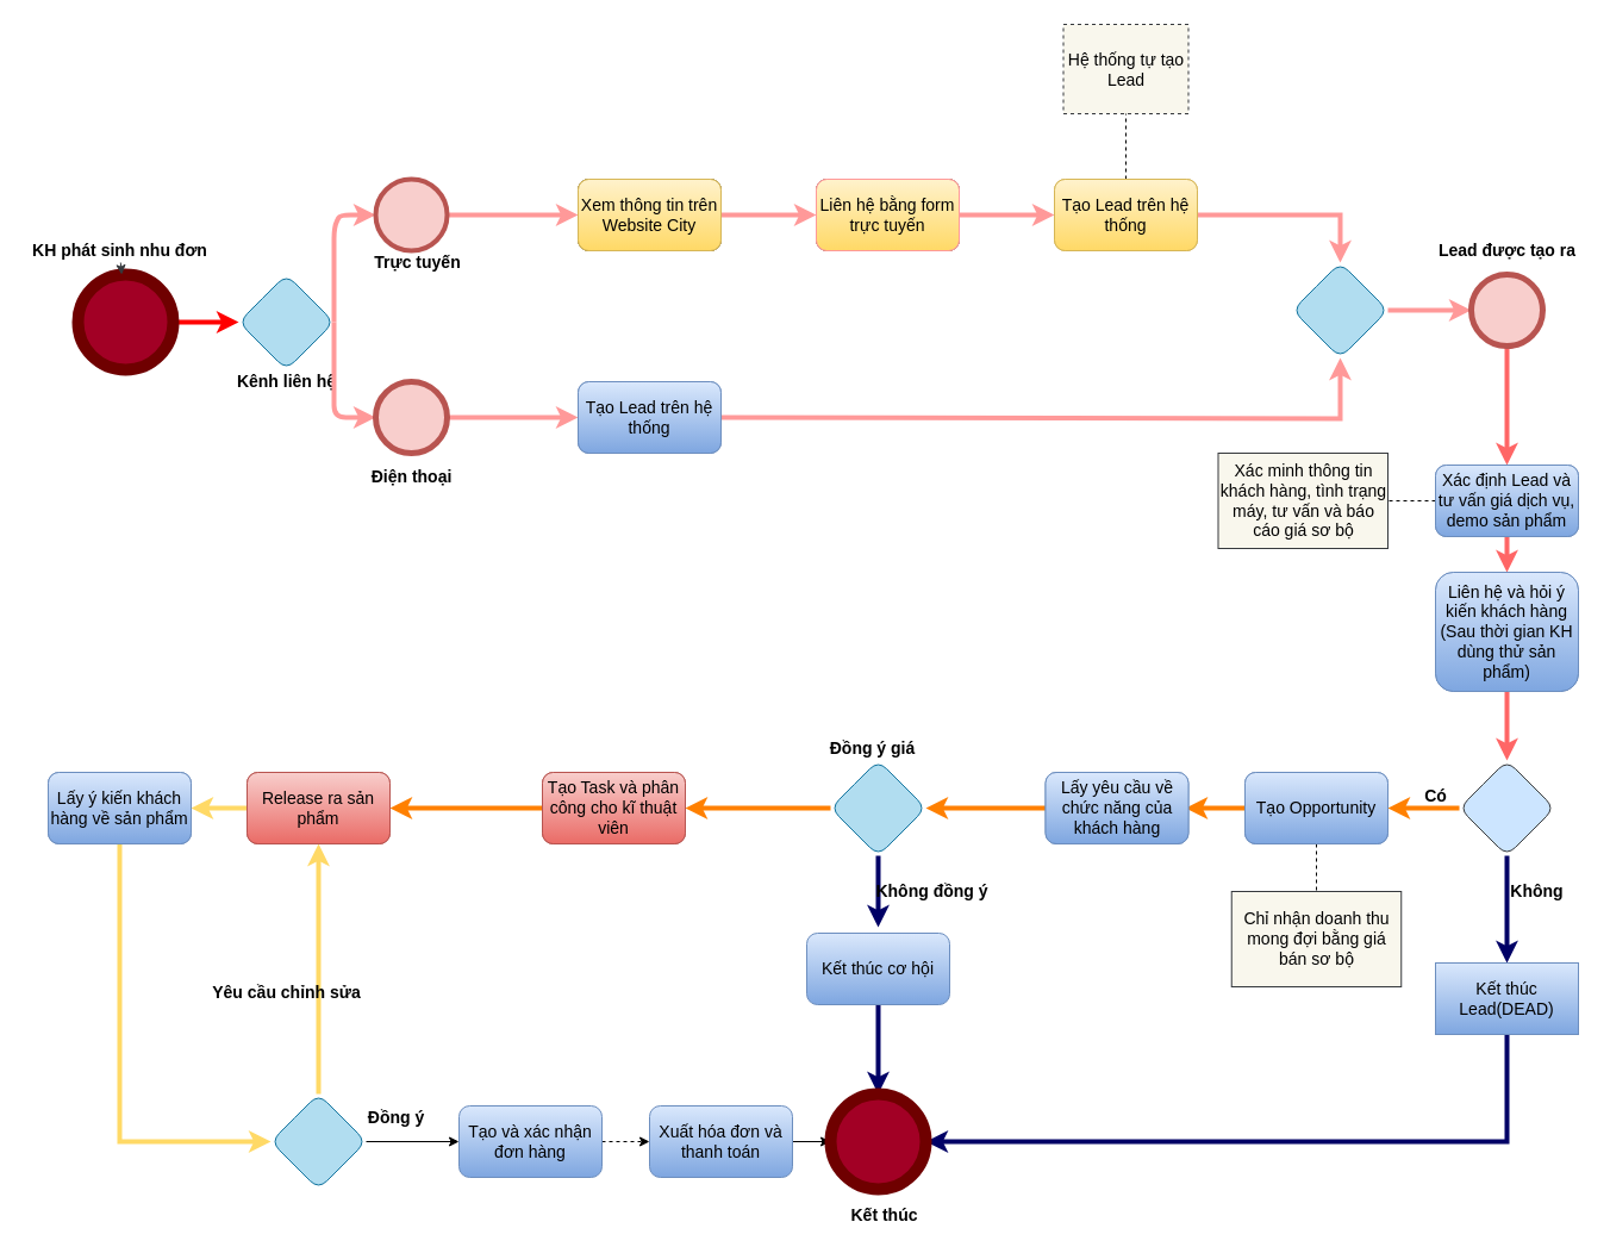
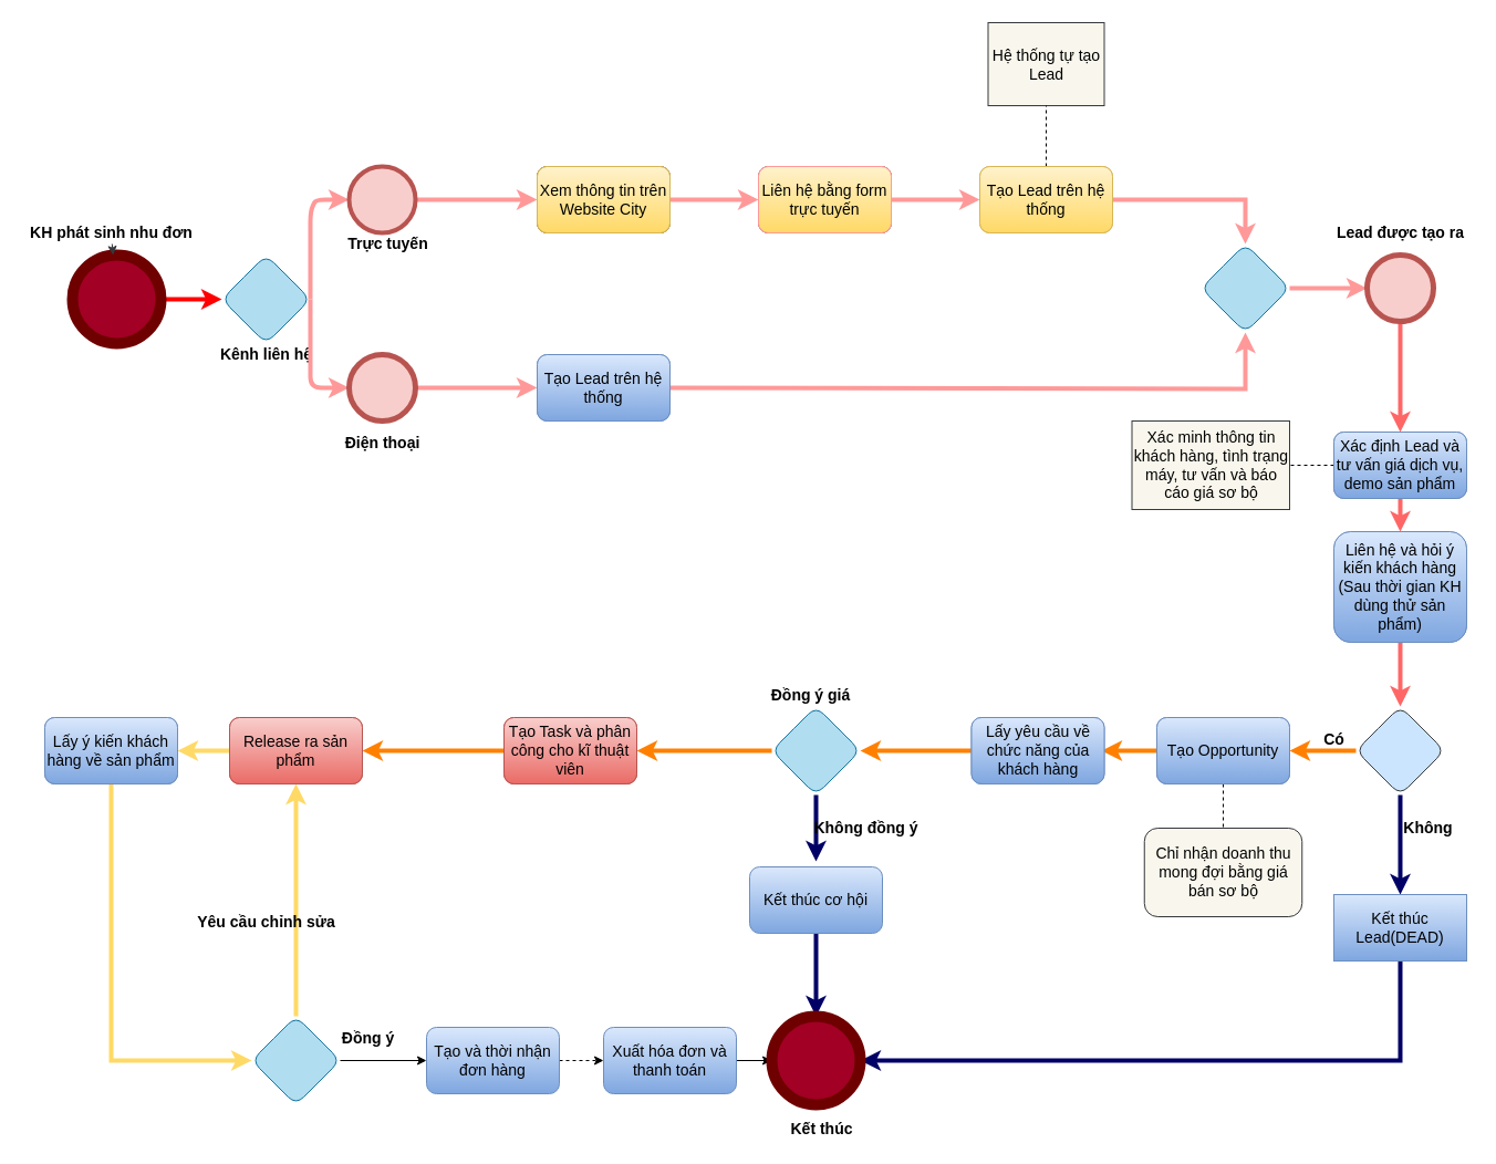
- <mxCell id="49" value="Hệ thống tự tạo Lead" style="rounded=0;whiteSpace=wrap;html=1;strokeColor=#36393d;strokeWidth=1;fontSize=14;fillColor=#f9f7ed;dashed=1;" vertex="1" parent="1"><mxGeometry x="892.5" y="20" width="105" height="75" as="geometry" /></mxCell>
+ <mxCell id="49" value="Hệ thống tự tạo Lead" style="rounded=0;whiteSpace=wrap;html=1;strokeColor=#36393d;strokeWidth=1;fontSize=14;fillColor=#f9f7ed;" vertex="1" parent="1"><mxGeometry x="892.5" y="20" width="105" height="75" as="geometry" /></mxCell>
- <mxCell id="53" value="Chỉ nhận doanh thu mong đợi bằng giá bán sơ bộ" style="rounded=0;whiteSpace=wrap;html=1;strokeColor=#36393d;strokeWidth=1;fontSize=14;fillColor=#f9f7ed;" vertex="1" parent="1"><mxGeometry x="1033.75" y="748" width="142.5" height="80" as="geometry" /></mxCell>
+ <mxCell id="53" value="Chỉ nhận doanh thu mong đợi bằng giá bán sơ bộ" style="whiteSpace=wrap;html=1;strokeColor=#36393d;strokeWidth=1;fontSize=14;fillColor=#f9f7ed;rounded=1;" vertex="1" parent="1"><mxGeometry x="1033.75" y="748" width="142.5" height="80" as="geometry" /></mxCell>
- <mxCell id="69" value="Tạo và xác nhận đơn hàng" style="whiteSpace=wrap;html=1;rounded=1;gradientColor=#7ea6e0;fillColor=#dae8fc;strokeColor=#6c8ebf;fontSize=14;" vertex="1" parent="1"><mxGeometry x="385" y="928" width="120" height="60" as="geometry" /></mxCell>
+ <mxCell id="69" value="Tạo và thời nhận đơn hàng" style="whiteSpace=wrap;html=1;rounded=1;gradientColor=#7ea6e0;fillColor=#dae8fc;strokeColor=#6c8ebf;fontSize=14;" vertex="1" parent="1"><mxGeometry x="385" y="928" width="120" height="60" as="geometry" /></mxCell>
